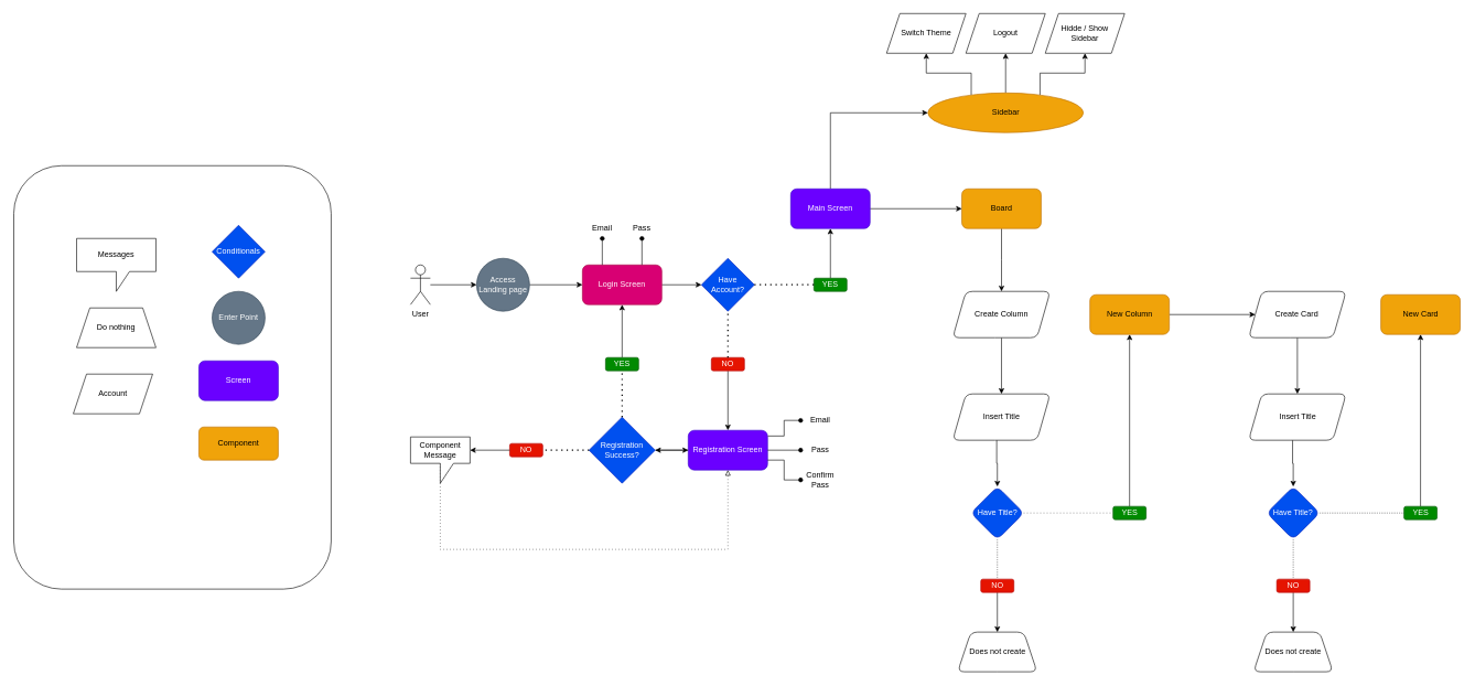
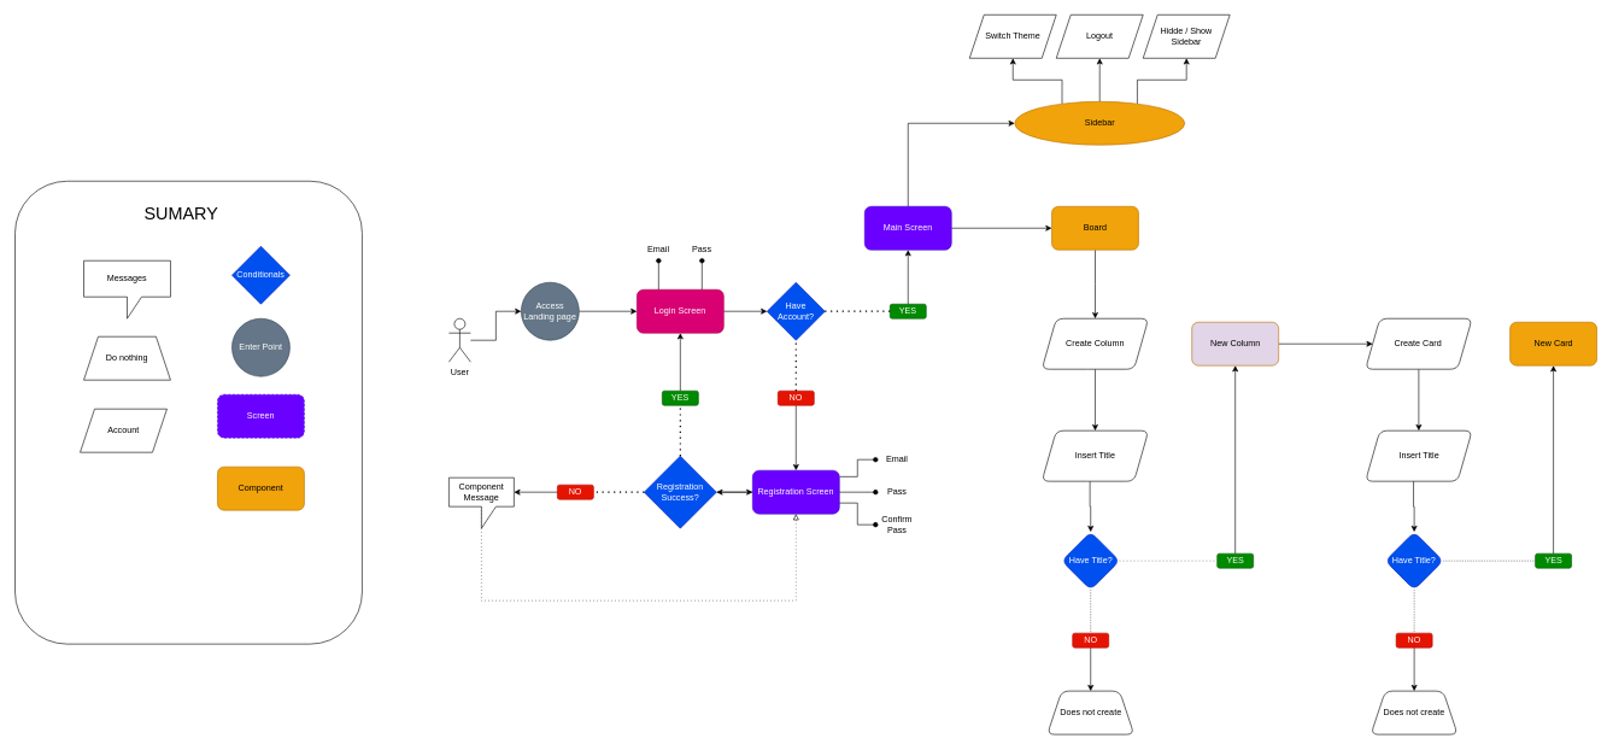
+ <mxCell id="84" value="&lt;font style=&quot;font-size: 24px;&quot;&gt;SUMARY&lt;/font&gt;" style="text;html=1;align=center;verticalAlign=middle;whiteSpace=wrap;rounded=0;" vertex="1" parent="1"><mxGeometry x="190" y="275" width="120" height="40" as="geometry" /></mxCell>
- <mxCell id="4" value="User" style="shape=umlActor;verticalLabelPosition=bottom;verticalAlign=top;html=1;outlineConnect=0;" vertex="1" parent="1"><mxGeometry x="620" y="400" width="30" height="60" as="geometry" /></mxCell>
+ <mxCell id="4" value="User" style="shape=umlActor;verticalLabelPosition=bottom;verticalAlign=top;html=1;outlineConnect=0;" vertex="1" parent="1"><mxGeometry x="620" y="440" width="30" height="60" as="geometry" /></mxCell>
- <mxCell id="59" value="New Column" style="rounded=1;whiteSpace=wrap;html=1;fillColor=#f0a30a;fontColor=#000000;strokeColor=#BD7000;" vertex="1" parent="1"><mxGeometry x="1647.5" y="445" width="120" height="60" as="geometry" /></mxCell>
+ <mxCell id="59" value="New Column" style="rounded=1;whiteSpace=wrap;html=1;fillColor=#e1d5e7;fontColor=#000000;strokeColor=#BD7000;" vertex="1" parent="1"><mxGeometry x="1647.5" y="445" width="120" height="60" as="geometry" /></mxCell>
- <mxCell id="77" value="Screen" style="rounded=1;whiteSpace=wrap;html=1;fillColor=#6a00ff;fontColor=#ffffff;strokeColor=#3700CC;" vertex="1" parent="1"><mxGeometry x="300" y="545" width="120" height="60" as="geometry" /></mxCell>
+ <mxCell id="77" value="Screen" style="rounded=1;whiteSpace=wrap;html=1;fillColor=#6a00ff;fontColor=#ffffff;strokeColor=#3700CC;dashed=1;" vertex="1" parent="1"><mxGeometry x="300" y="545" width="120" height="60" as="geometry" /></mxCell>
- <mxCell id="83" value="Component" style="rounded=1;whiteSpace=wrap;html=1;fillColor=#f0a30a;fontColor=#000000;strokeColor=#BD7000;" vertex="1" parent="1"><mxGeometry x="300" y="645" width="120" height="50" as="geometry" /></mxCell>
+ <mxCell id="83" value="Component" style="rounded=1;whiteSpace=wrap;html=1;fillColor=#f0a30a;fontColor=#000000;strokeColor=#BD7000;" vertex="1" parent="1"><mxGeometry x="300" y="645" width="120" height="60" as="geometry" /></mxCell>
